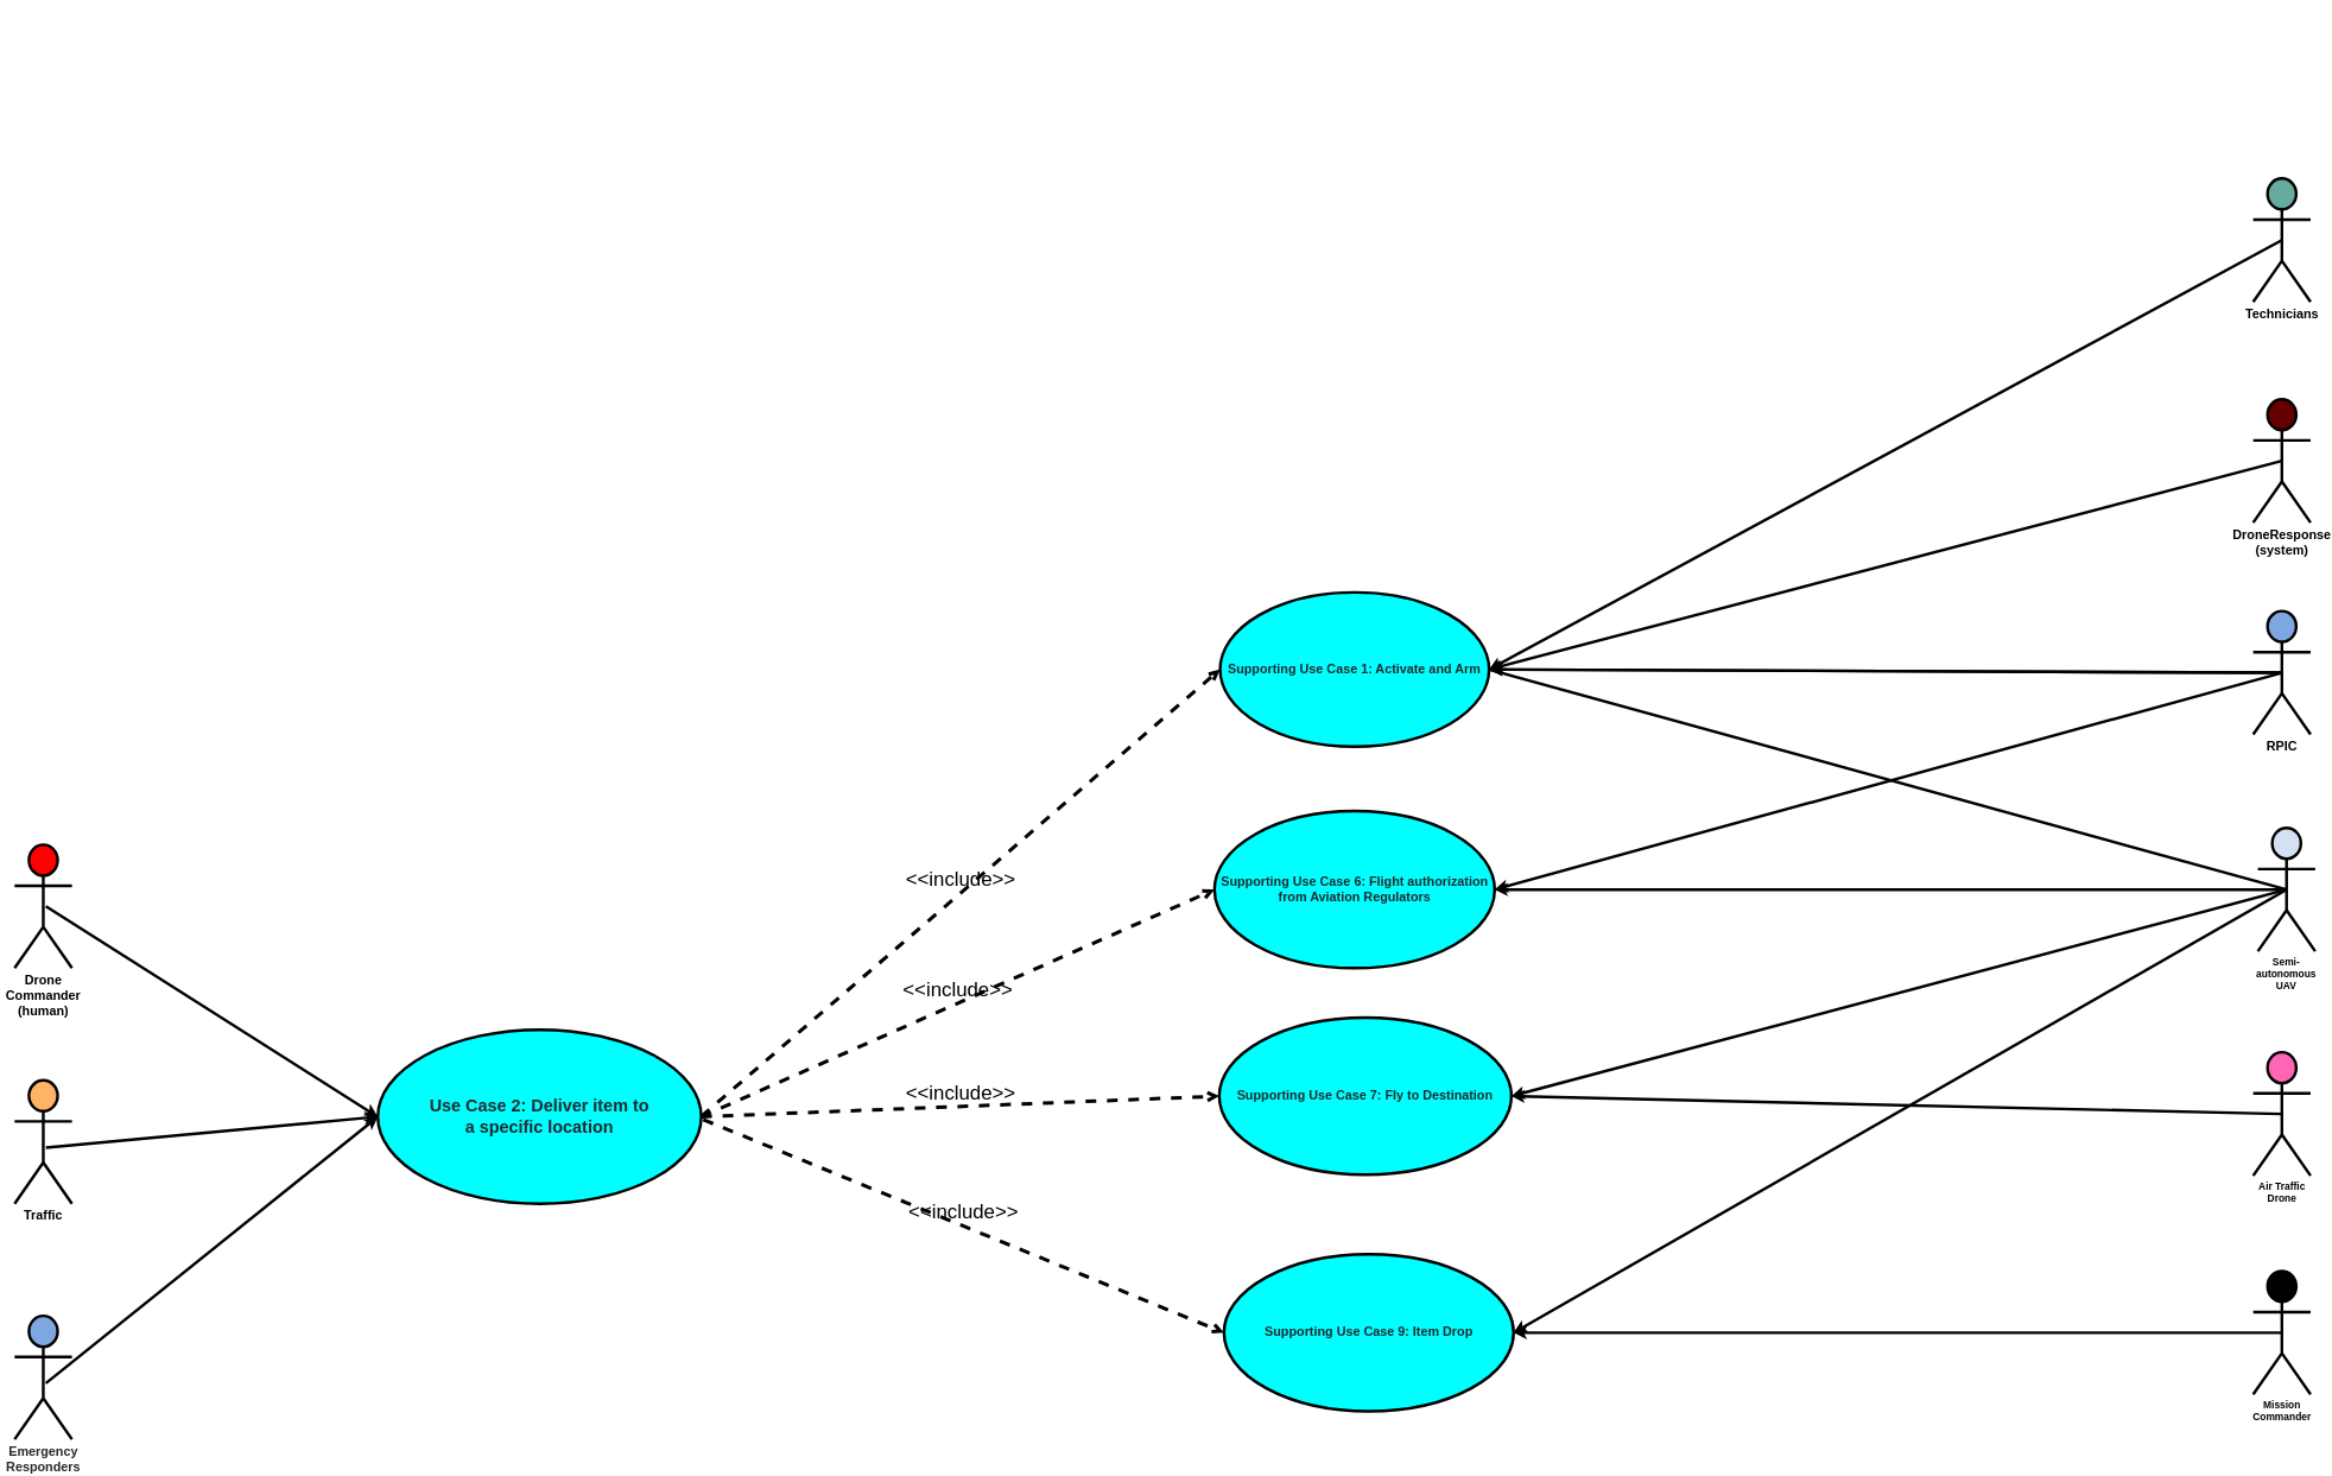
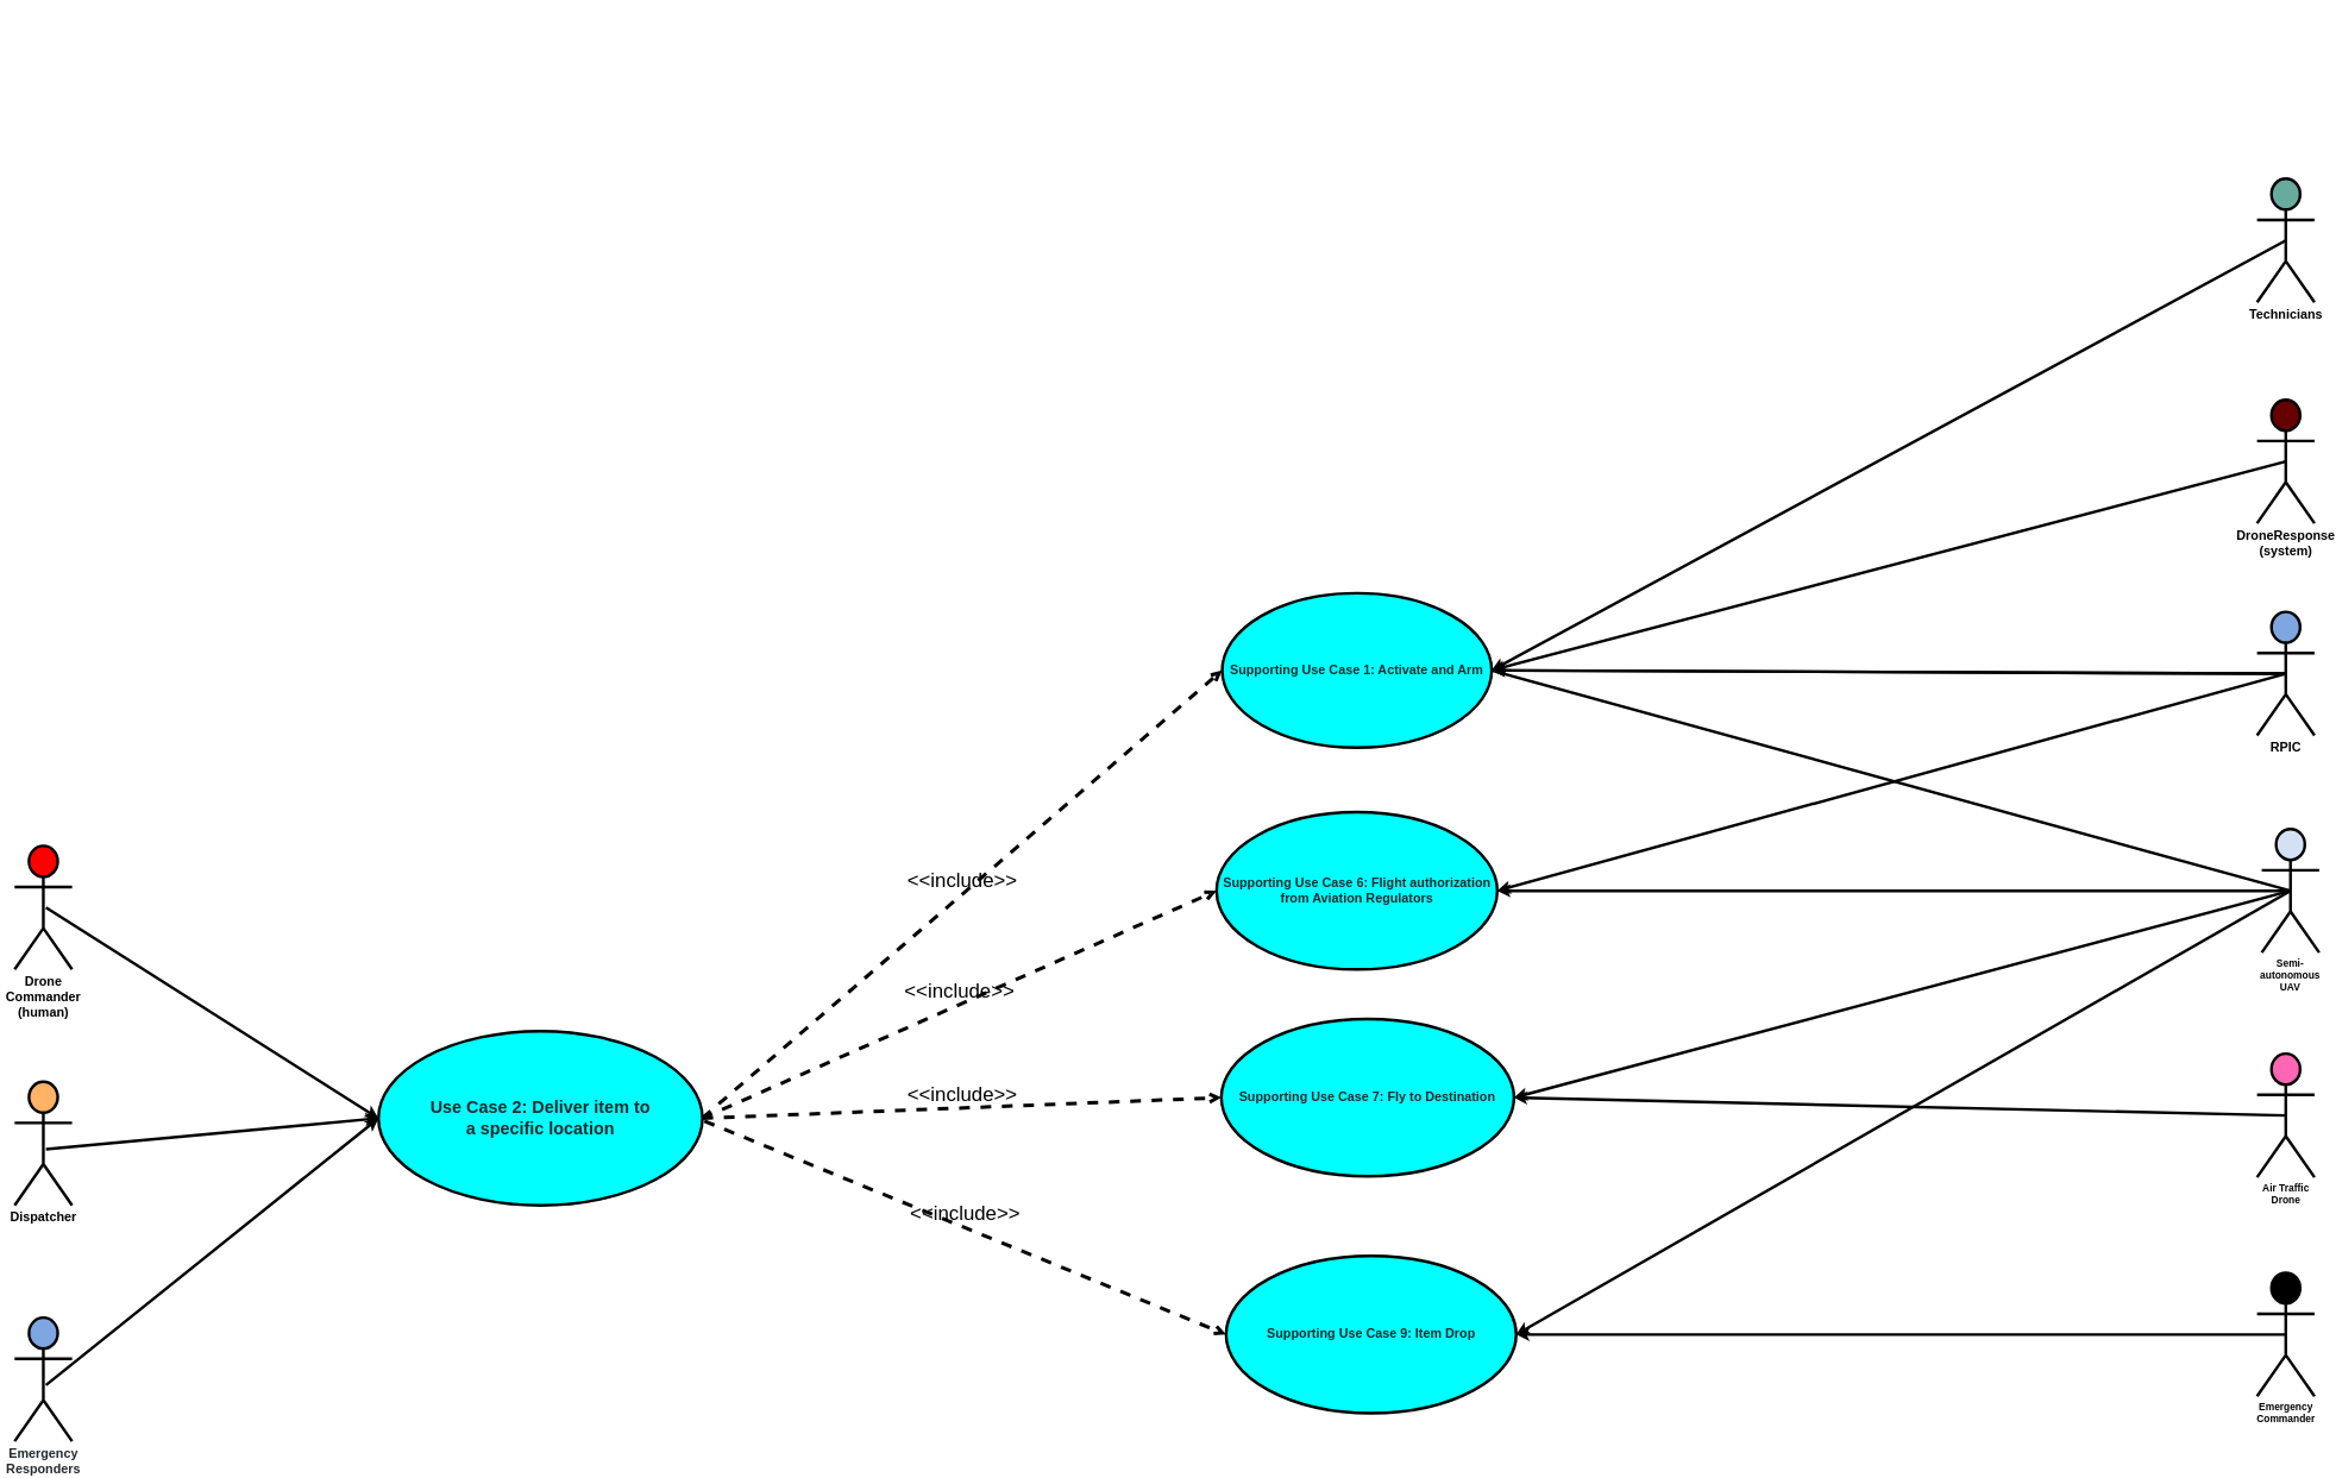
- <mxCell id="4" value="&lt;b&gt;&lt;font style=&quot;font-size: 18px;&quot;&gt;Traffic&lt;/font&gt;&lt;/b&gt;" style="shape=umlActor;html=1;verticalLabelPosition=bottom;verticalAlign=top;align=center;fillColor=#FFB366;strokeWidth=4;whiteSpace=wrap;" parent="2" vertex="1"><mxGeometry y="1496.063" width="80.567" height="173.228" as="geometry" /></mxCell>
+ <mxCell id="4" value="&lt;b&gt;&lt;font style=&quot;font-size: 18px;&quot;&gt;Dispatcher&lt;/font&gt;&lt;/b&gt;" style="shape=umlActor;html=1;verticalLabelPosition=bottom;verticalAlign=top;align=center;fillColor=#FFB366;strokeWidth=4;whiteSpace=wrap;" parent="2" vertex="1"><mxGeometry y="1496.063" width="80.567" height="173.228" as="geometry" /></mxCell>
- <mxCell id="27" value="&lt;b&gt;&lt;font style=&quot;font-size: 14px;&quot;&gt;Mission Commander&lt;/font&gt;&lt;/b&gt;" style="shape=umlActor;html=1;verticalLabelPosition=bottom;verticalAlign=top;align=center;fillColor=#000000;strokeWidth=4;whiteSpace=wrap;" parent="2" vertex="1"><mxGeometry x="3142.868" y="1763.782" width="80.567" height="173.228" as="geometry" /></mxCell>
+ <mxCell id="27" value="&lt;b&gt;&lt;font style=&quot;font-size: 14px;&quot;&gt;Emergency Commander&lt;/font&gt;&lt;/b&gt;" style="shape=umlActor;html=1;verticalLabelPosition=bottom;verticalAlign=top;align=center;fillColor=#000000;strokeWidth=4;whiteSpace=wrap;" parent="2" vertex="1"><mxGeometry x="3142.868" y="1763.782" width="80.567" height="173.228" as="geometry" /></mxCell>
